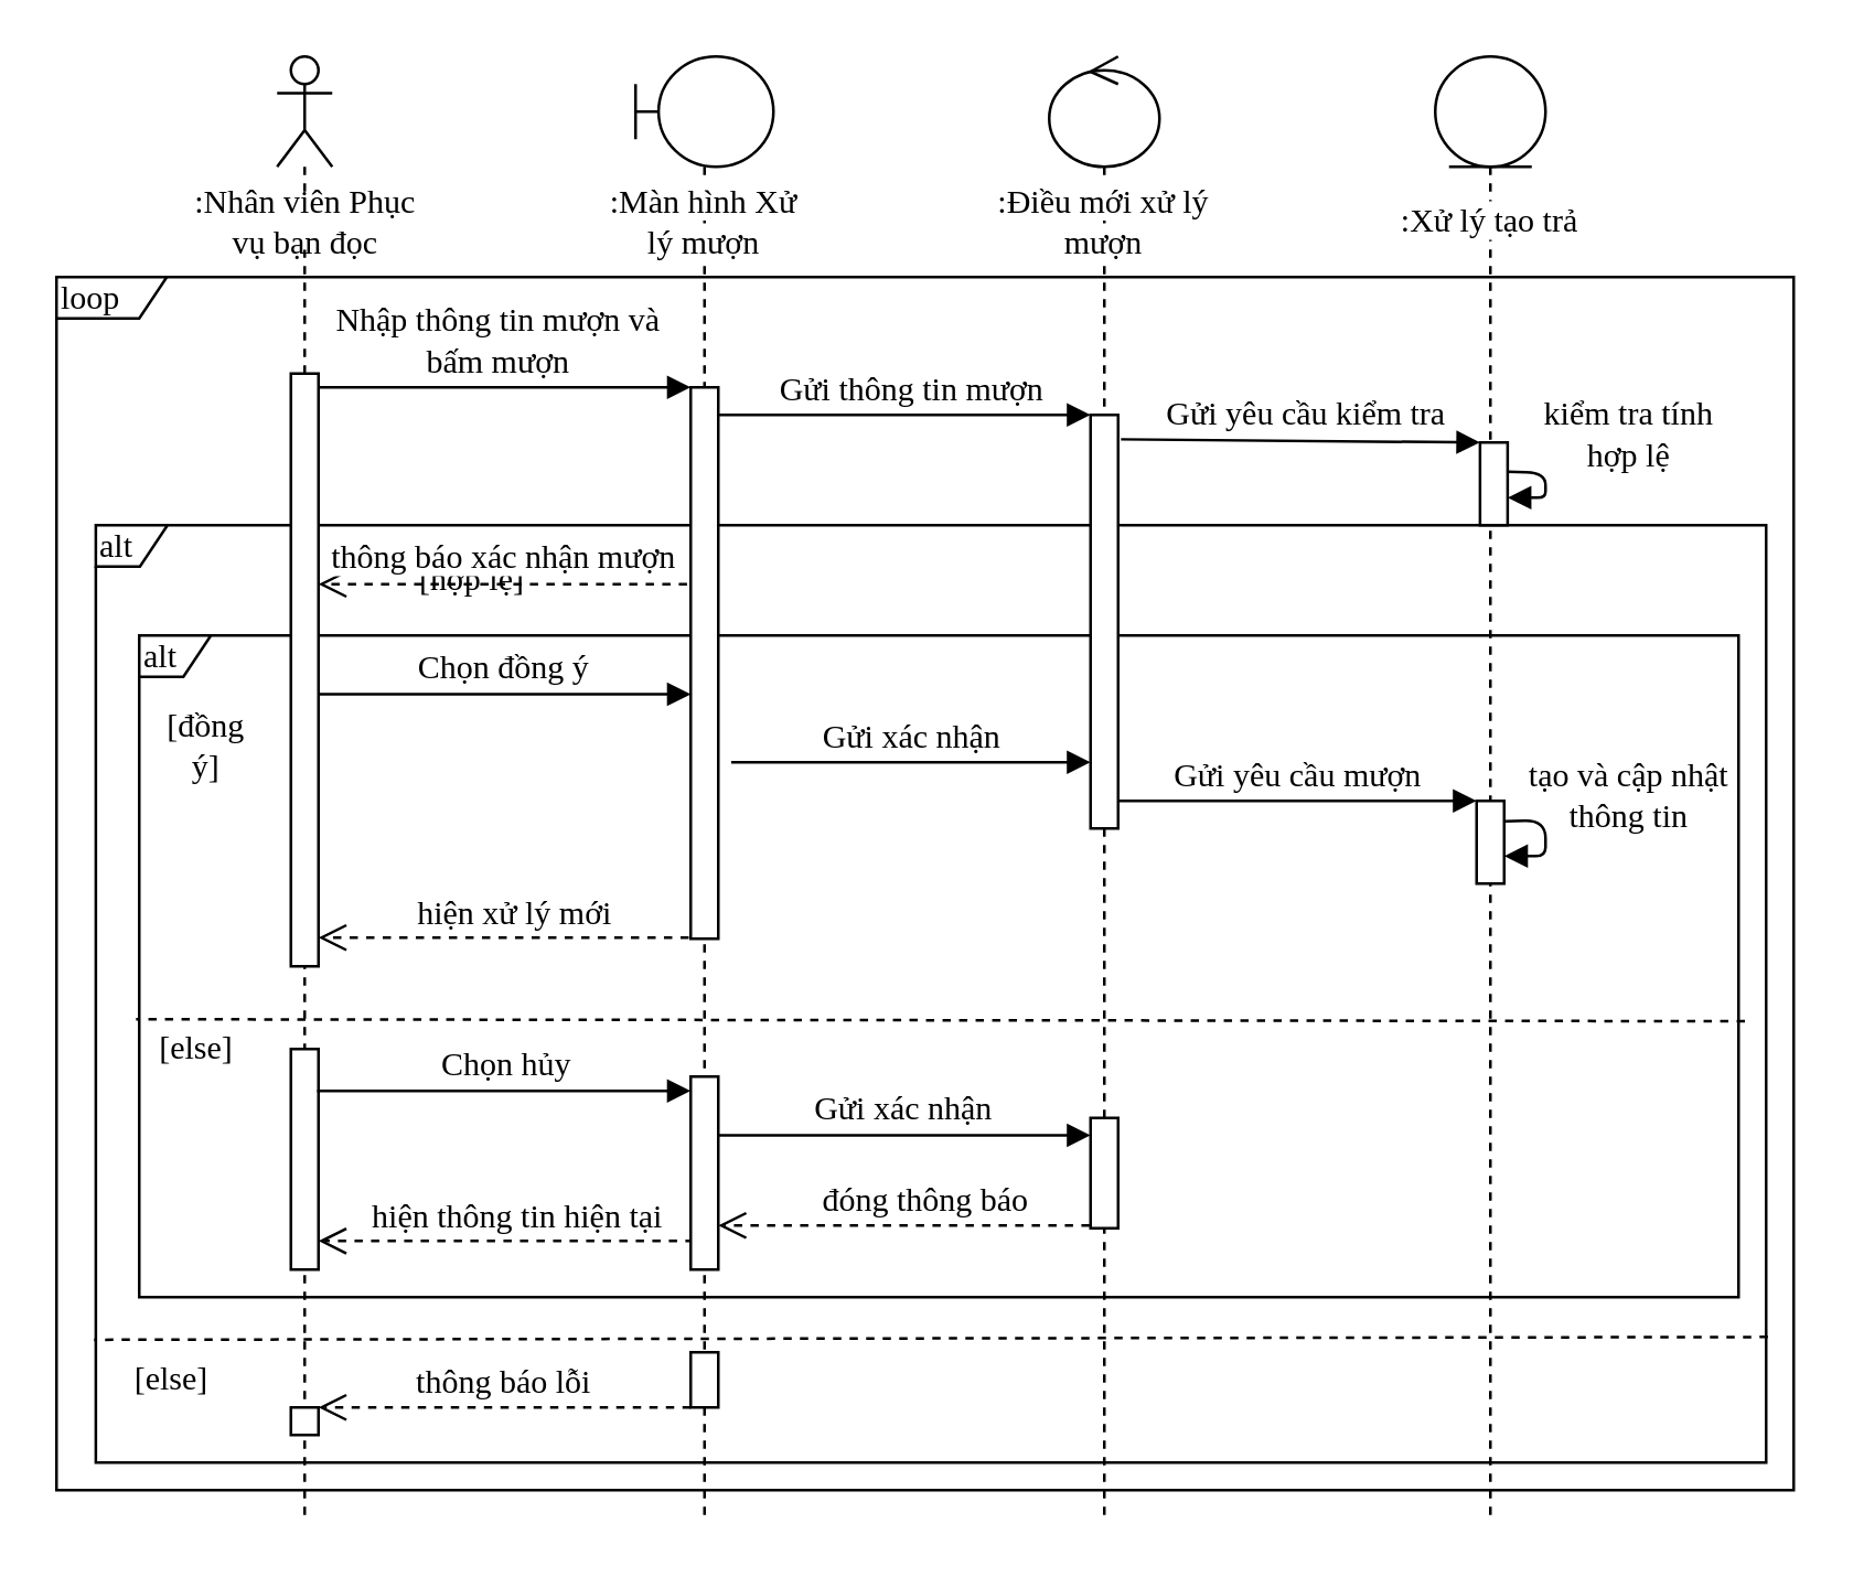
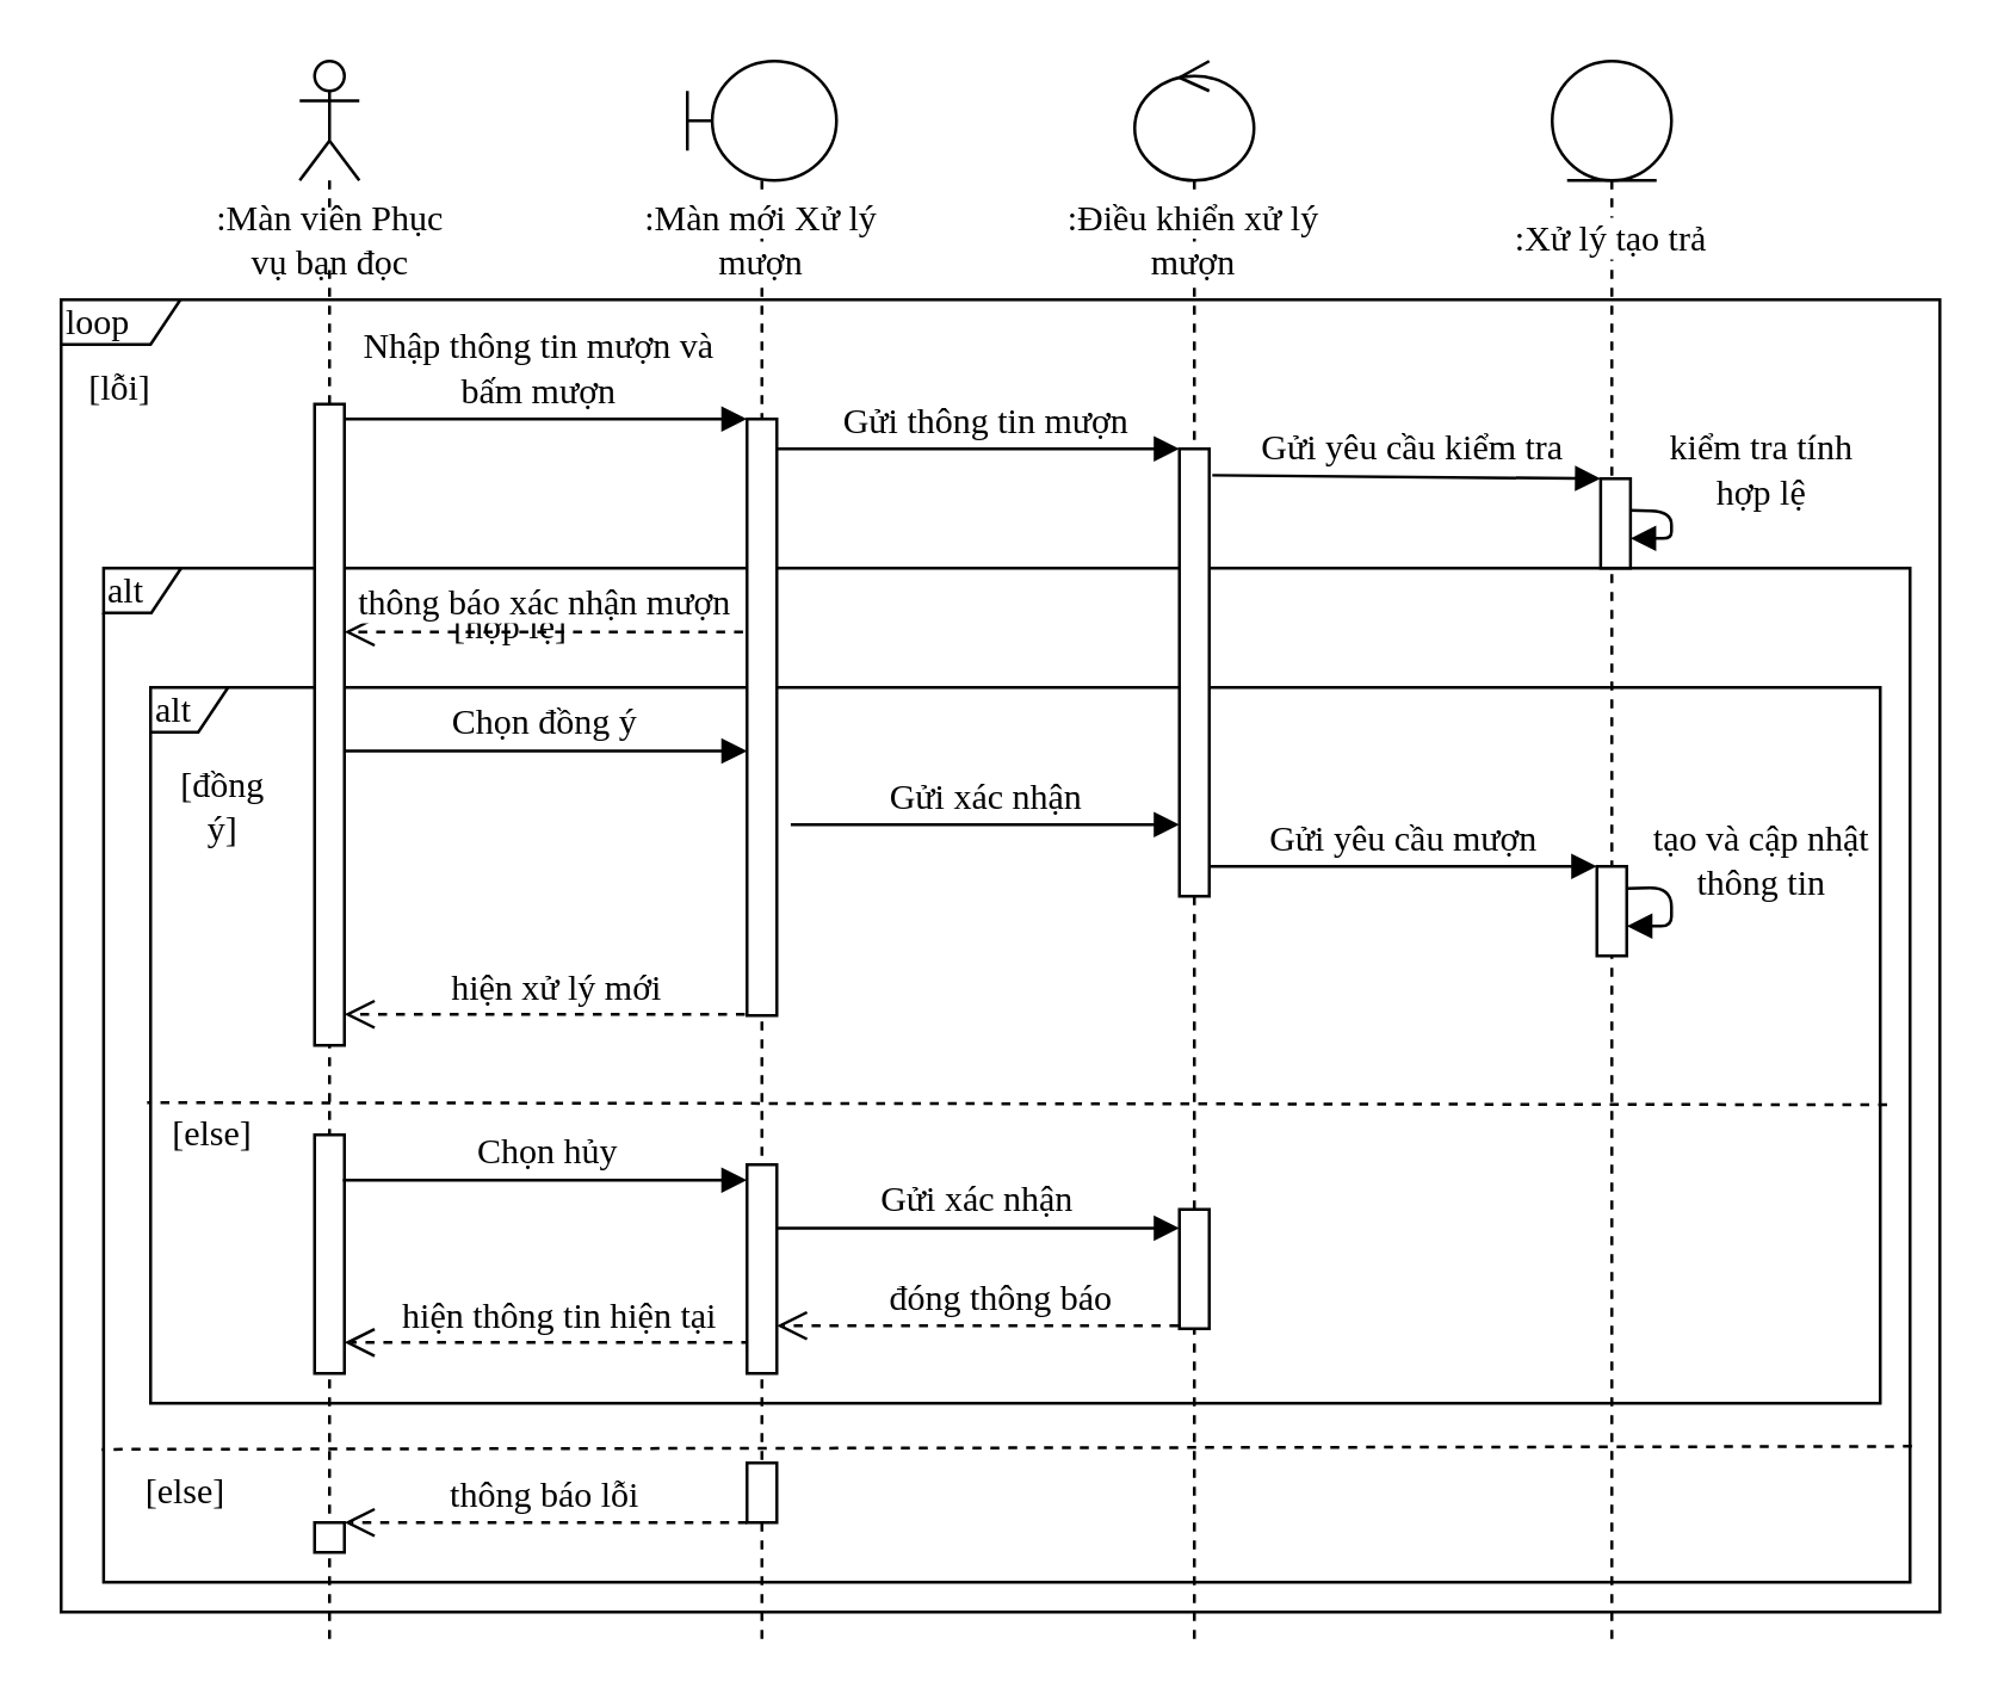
- <mxCell id="13" value=":Nhân viên Phục vụ bạn đọc" style="text;html=1;strokeColor=none;fillColor=#FFFFFF;align=center;verticalAlign=middle;whiteSpace=wrap;rounded=0;fontSize=12;fontFamily=Times New Roman;" parent="1" vertex="1"><mxGeometry x="67.5" y="70" width="85" height="20" as="geometry" /></mxCell>
+ <mxCell id="13" value=":Màn viên Phục vụ bạn đọc" style="text;html=1;strokeColor=none;fillColor=#FFFFFF;align=center;verticalAlign=middle;whiteSpace=wrap;rounded=0;fontSize=12;fontFamily=Times New Roman;" parent="1" vertex="1"><mxGeometry x="67.5" y="70" width="85" height="20" as="geometry" /></mxCell>
- <mxCell id="20" value="&lt;span style=&quot;background-color: rgb(255 , 255 , 255)&quot;&gt;:Màn hình Xử lý mượn&lt;/span&gt;" style="text;html=1;strokeColor=none;fillColor=none;align=center;verticalAlign=middle;whiteSpace=wrap;rounded=0;fontFamily=Times New Roman;fontSize=12;" parent="1" vertex="1"><mxGeometry x="215" y="70" width="80" height="20" as="geometry" /></mxCell>
+ <mxCell id="20" value="&lt;span style=&quot;background-color: rgb(255 , 255 , 255)&quot;&gt;:Màn mới Xử lý mượn&lt;/span&gt;" style="text;html=1;strokeColor=none;fillColor=none;align=center;verticalAlign=middle;whiteSpace=wrap;rounded=0;fontFamily=Times New Roman;fontSize=12;" parent="1" vertex="1"><mxGeometry x="215" y="70" width="80" height="20" as="geometry" /></mxCell>
- <mxCell id="21" value="&lt;span style=&quot;background-color: rgb(255 , 255 , 255)&quot;&gt;:Điều mới xử lý mượn&lt;/span&gt;" style="text;html=1;strokeColor=none;fillColor=none;align=center;verticalAlign=middle;whiteSpace=wrap;rounded=0;fontFamily=Times New Roman;fontSize=12;" parent="1" vertex="1"><mxGeometry x="355" y="70" width="90" height="20" as="geometry" /></mxCell>
+ <mxCell id="21" value="&lt;span style=&quot;background-color: rgb(255 , 255 , 255)&quot;&gt;:Điều khiển xử lý mượn&lt;/span&gt;" style="text;html=1;strokeColor=none;fillColor=none;align=center;verticalAlign=middle;whiteSpace=wrap;rounded=0;fontFamily=Times New Roman;fontSize=12;" parent="1" vertex="1"><mxGeometry x="355" y="70" width="90" height="20" as="geometry" /></mxCell>
+ <mxCell id="23" value="[lỗi]" style="text;html=1;strokeColor=none;fillColor=none;align=center;verticalAlign=middle;whiteSpace=wrap;rounded=0;fontFamily=Times New Roman;fontSize=12;" parent="1" vertex="1"><mxGeometry x="30" y="120" width="20" height="20" as="geometry" /></mxCell>
